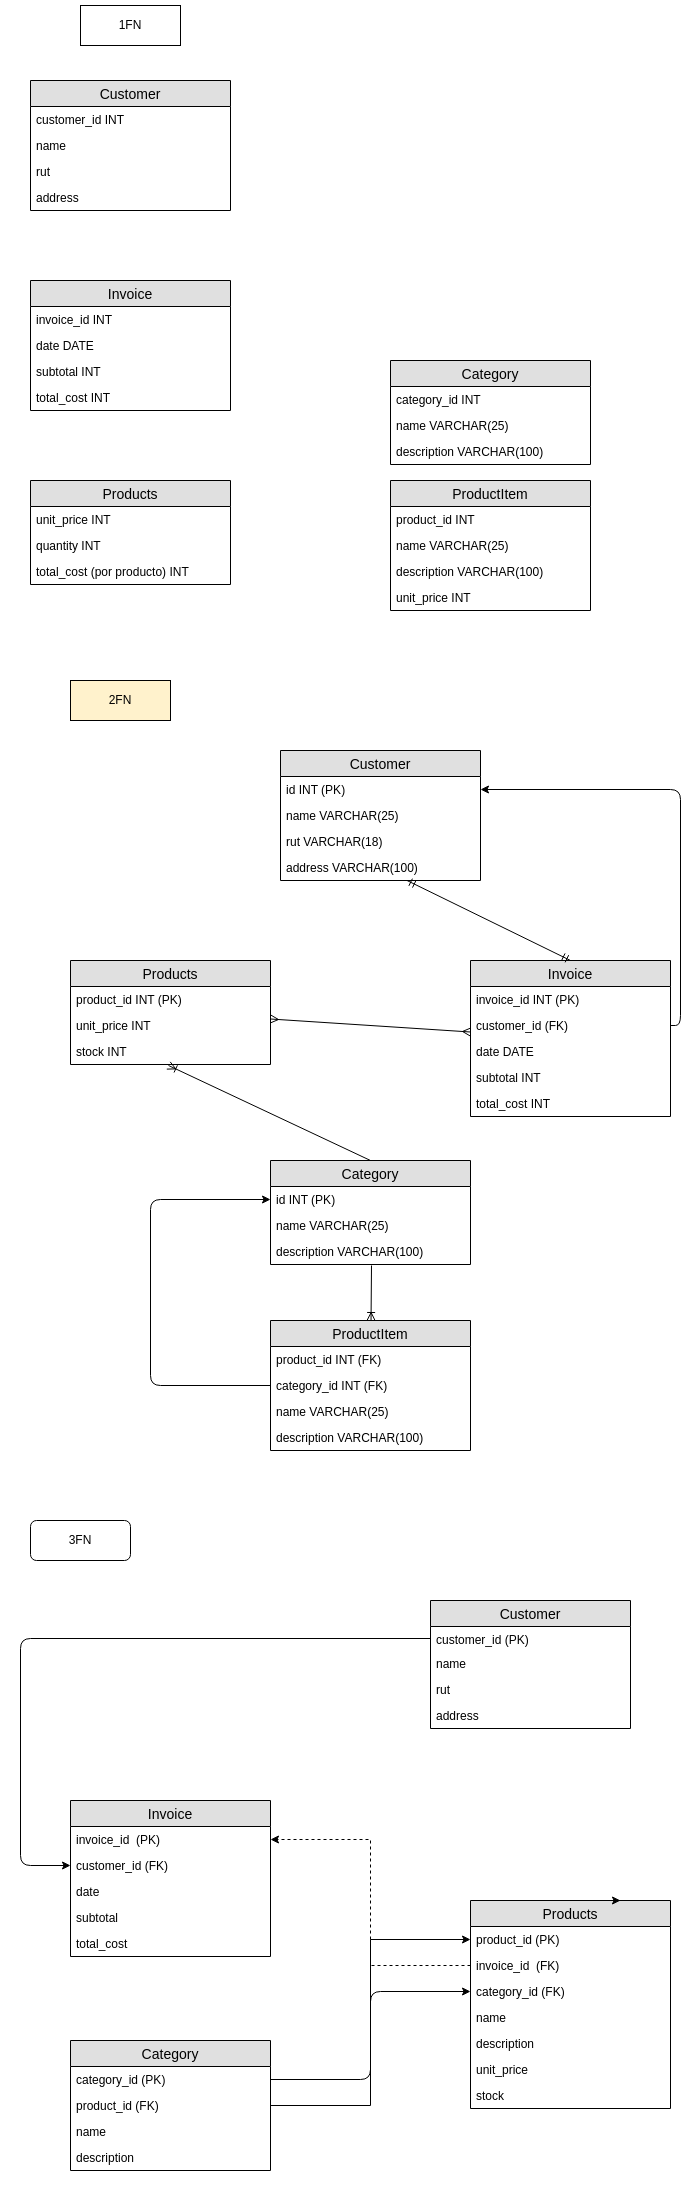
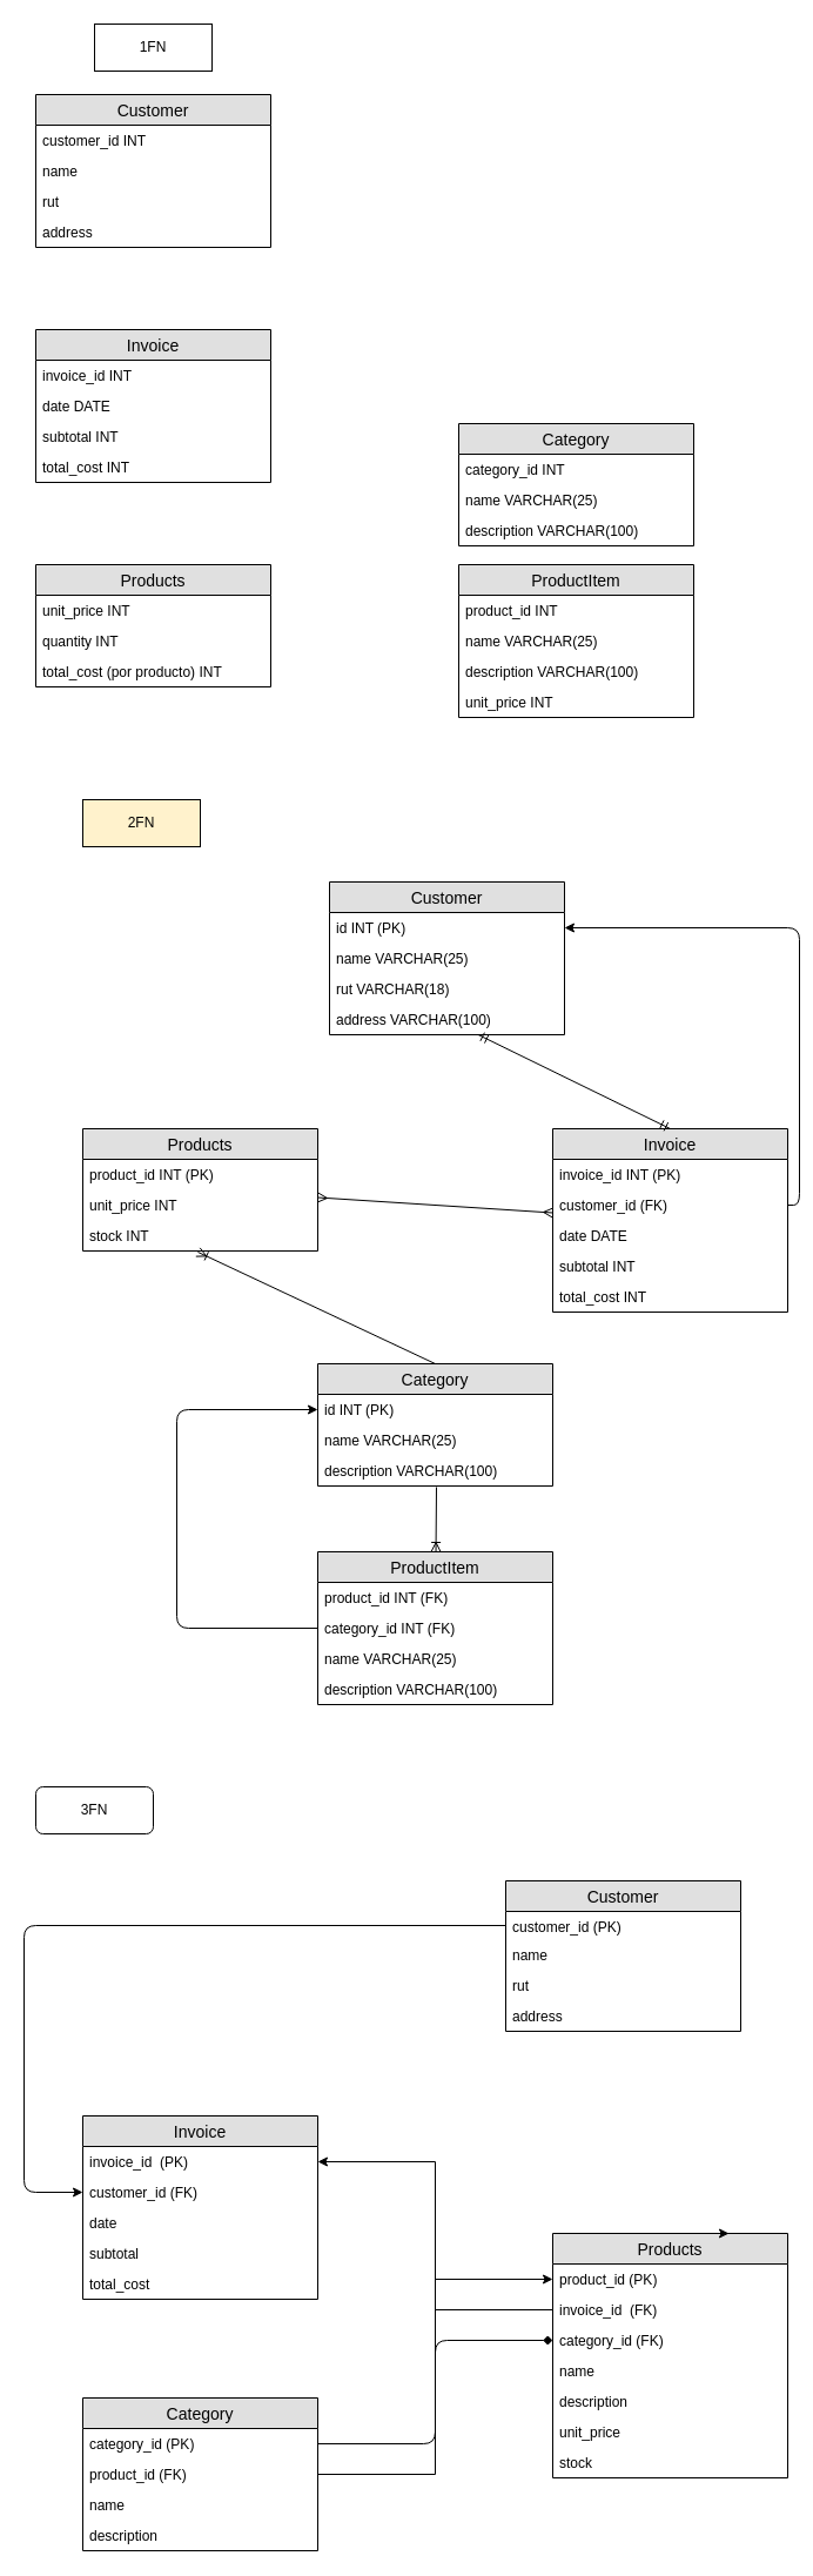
- <mxCell id="16" value="1FN" style="whiteSpace=wrap;html=1;align=center;" parent="1" vertex="1"><mxGeometry x="80" y="5" width="100" height="40" as="geometry" /></mxCell>
+ <mxCell id="16" value="1FN" style="whiteSpace=wrap;html=1;align=center;" parent="1" vertex="1"><mxGeometry x="80" y="20" width="100" height="40" as="geometry" /></mxCell>
- <mxCell id="85" style="edgeStyle=orthogonalEdgeStyle;rounded=0;orthogonalLoop=1;jettySize=auto;html=1;entryX=1;entryY=0.5;entryDx=0;entryDy=0;dashed=1;" edge="1" parent="1" source="71" target="64"><mxGeometry relative="1" as="geometry" /></mxCell>
+ <mxCell id="85" style="edgeStyle=orthogonalEdgeStyle;rounded=0;orthogonalLoop=1;jettySize=auto;html=1;entryX=1;entryY=0.5;entryDx=0;entryDy=0;" edge="1" parent="1" source="71" target="64"><mxGeometry relative="1" as="geometry" /></mxCell>
- <mxCell id="84" value="" style="endArrow=classic;html=1;exitX=1;exitY=0.5;exitDx=0;exitDy=0;entryX=0;entryY=0.5;entryDx=0;entryDy=0;edgeStyle=orthogonalEdgeStyle;" edge="1" parent="1" source="78" target="72"><mxGeometry width="50" height="50" relative="1" as="geometry"><mxPoint x="340" y="2100" as="sourcePoint" /><mxPoint x="390" y="2050" as="targetPoint" /></mxGeometry></mxCell>
+ <mxCell id="84" value="" style="endArrow=diamond;html=1;exitX=1;exitY=0.5;exitDx=0;exitDy=0;entryX=0;entryY=0.5;entryDx=0;entryDy=0;edgeStyle=orthogonalEdgeStyle;" edge="1" parent="1" source="78" target="72"><mxGeometry width="50" height="50" relative="1" as="geometry"><mxPoint x="340" y="2100" as="sourcePoint" /><mxPoint x="390" y="2050" as="targetPoint" /></mxGeometry></mxCell>
